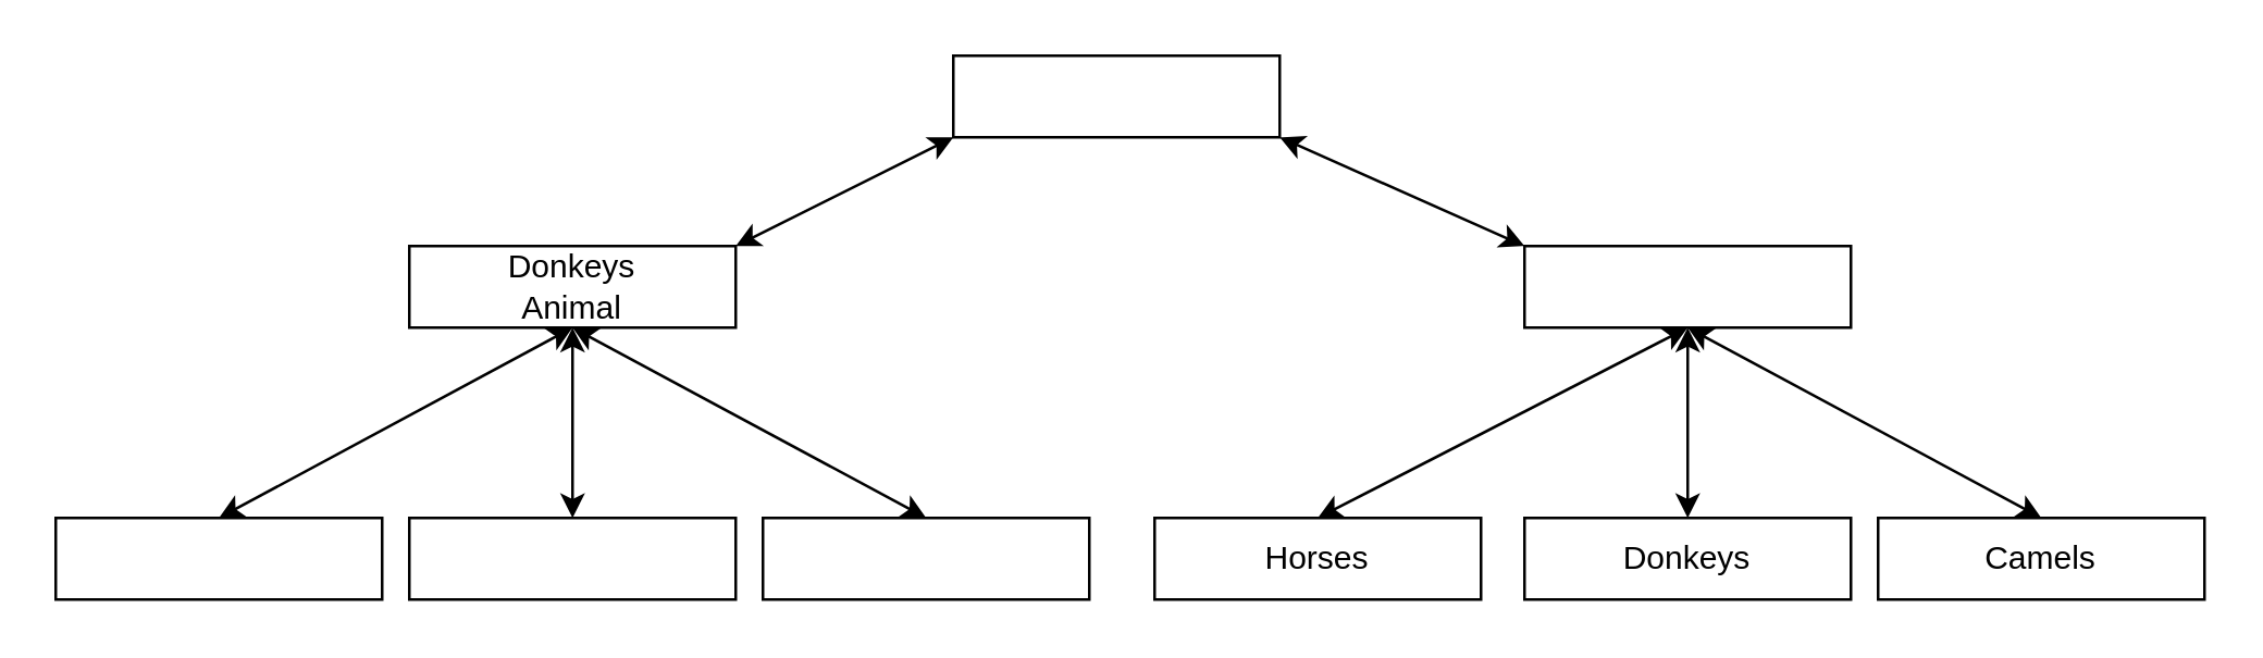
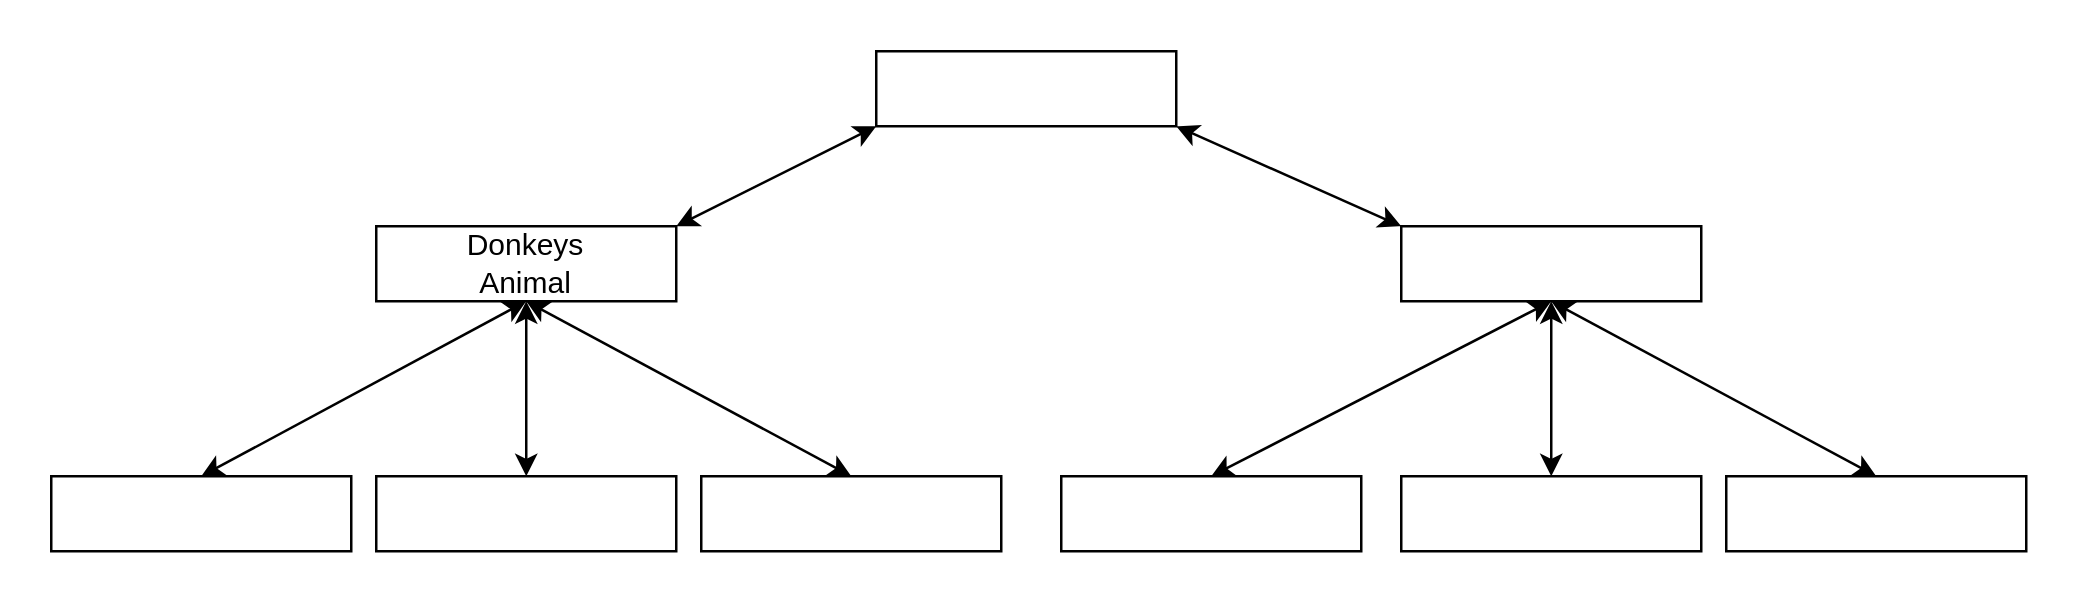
- <mxCell id="20" value="Horses" style="text;html=1;strokeColor=none;fillColor=none;align=center;verticalAlign=middle;whiteSpace=wrap;rounded=0;" vertex="1" parent="1"><mxGeometry x="454" y="190" width="60" height="30" as="geometry" /></mxCell>
- <mxCell id="22" value="Donkeys" style="text;html=1;strokeColor=none;fillColor=none;align=center;verticalAlign=middle;whiteSpace=wrap;rounded=0;" vertex="1" parent="1"><mxGeometry x="590" y="190" width="60" height="30" as="geometry" /></mxCell>
- <mxCell id="21" value="Camels" style="text;html=1;strokeColor=none;fillColor=none;align=center;verticalAlign=middle;whiteSpace=wrap;rounded=0;" vertex="1" parent="1"><mxGeometry x="720" y="190" width="60" height="30" as="geometry" /></mxCell>
